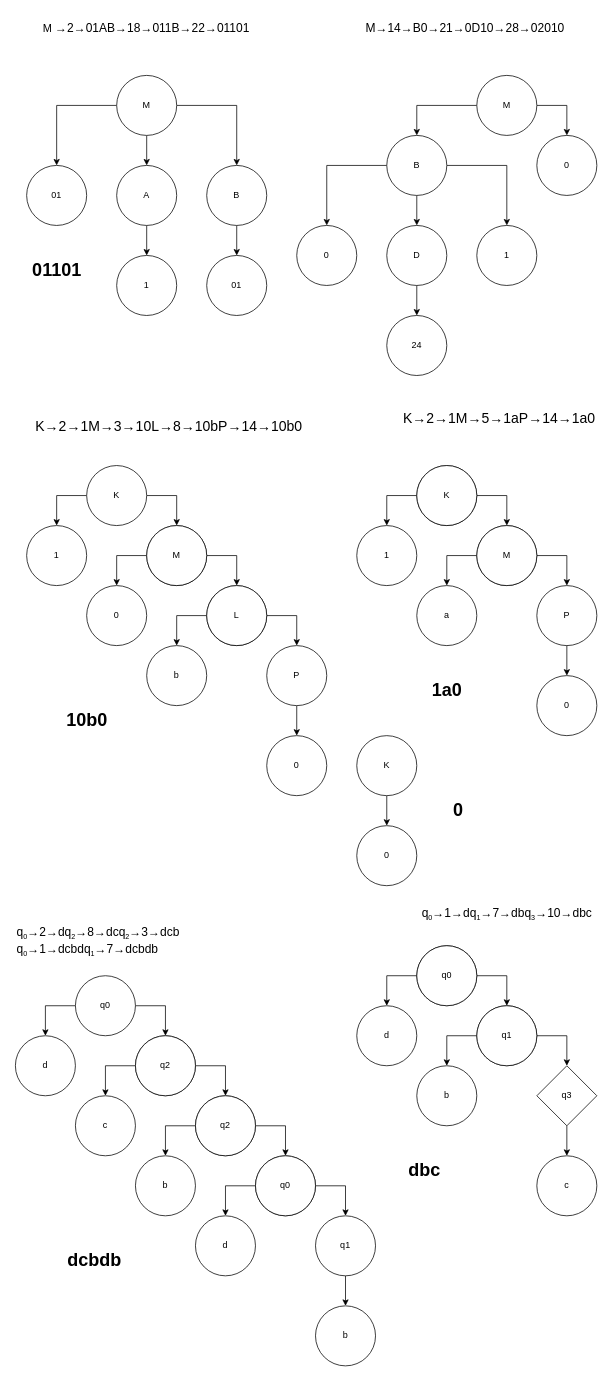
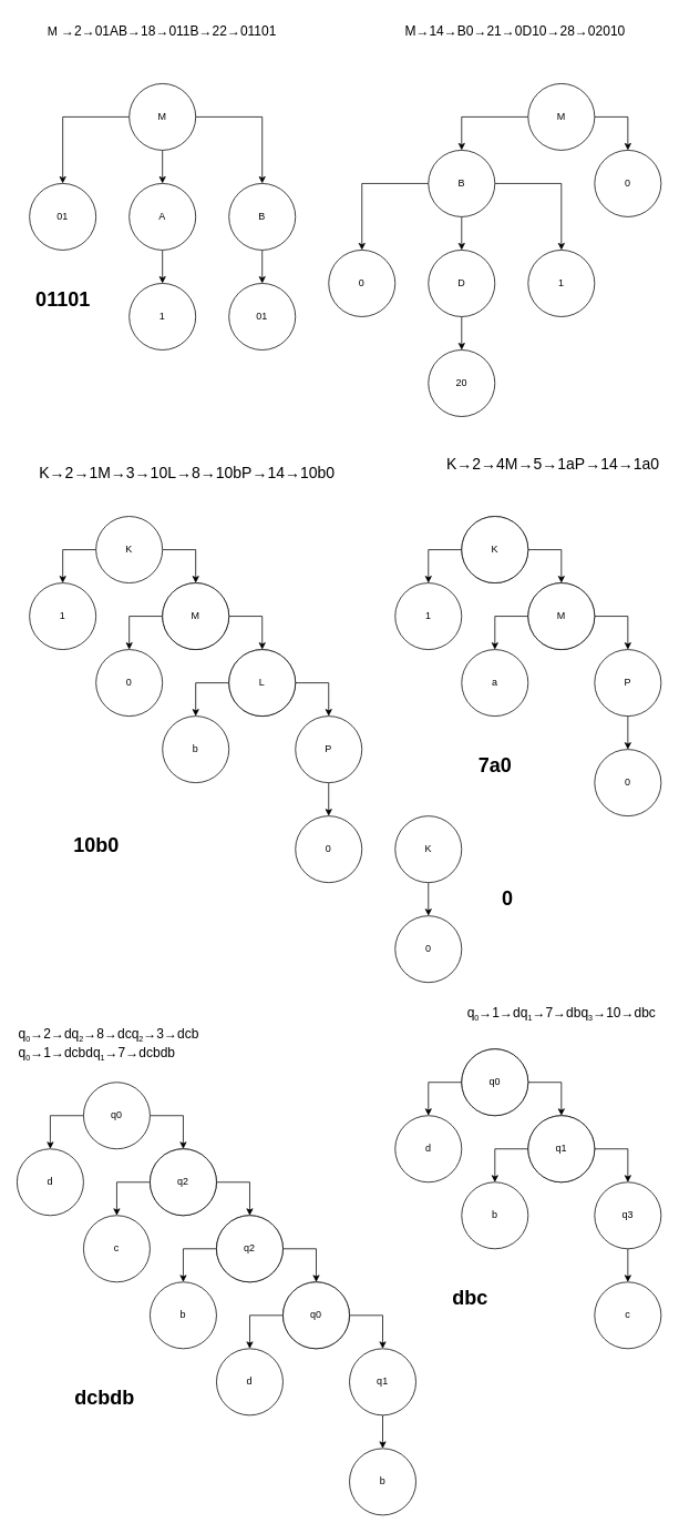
- <mxCell id="28" value="24" style="ellipse;whiteSpace=wrap;html=1;aspect=fixed;" parent="1" vertex="1"><mxGeometry x="515" y="420" width="80" height="80" as="geometry" /></mxCell>
+ <mxCell id="28" value="20" style="ellipse;whiteSpace=wrap;html=1;aspect=fixed;" parent="1" vertex="1"><mxGeometry x="515" y="420" width="80" height="80" as="geometry" /></mxCell>
- <mxCell id="48" value="&lt;b style=&quot;font-weight: normal&quot; id=&quot;docs-internal-guid-ce30fe15-7fff-f351-4398-638272d41982&quot;&gt;&lt;span style=&quot;font-size: 14pt; font-family: calibri, sans-serif; color: rgb(0, 0, 0); background-color: transparent; font-weight: 400; font-style: normal; font-variant: normal; text-decoration: none; vertical-align: baseline;&quot;&gt;K→2→1M→5→1aP→14→1a0&lt;/span&gt;&lt;/b&gt;" style="text;whiteSpace=wrap;html=1;" parent="1" vertex="1"><mxGeometry x="535" y="540" width="260" height="30" as="geometry" /></mxCell>
+ <mxCell id="48" value="&lt;b style=&quot;font-weight: normal&quot; id=&quot;docs-internal-guid-ce30fe15-7fff-f351-4398-638272d41982&quot;&gt;&lt;span style=&quot;font-size: 14pt; font-family: calibri, sans-serif; color: rgb(0, 0, 0); background-color: transparent; font-weight: 400; font-style: normal; font-variant: normal; text-decoration: none; vertical-align: baseline;&quot;&gt;K→2→4M→5→1aP→14→1a0&lt;/span&gt;&lt;/b&gt;" style="text;whiteSpace=wrap;html=1;" parent="1" vertex="1"><mxGeometry x="535" y="540" width="260" height="30" as="geometry" /></mxCell>
- <mxCell id="62" value="&lt;font style=&quot;font-size: 24px&quot;&gt;&lt;b&gt;1a0&lt;/b&gt;&lt;/font&gt;" style="text;html=1;align=center;verticalAlign=middle;resizable=0;points=[];autosize=1;" parent="1" vertex="1"><mxGeometry x="565" y="910" width="60" height="20" as="geometry" /></mxCell>
+ <mxCell id="62" value="&lt;font style=&quot;font-size: 24px&quot;&gt;&lt;b&gt;7a0&lt;/b&gt;&lt;/font&gt;" style="text;html=1;align=center;verticalAlign=middle;resizable=0;points=[];autosize=1;" parent="1" vertex="1"><mxGeometry x="565" y="910" width="60" height="20" as="geometry" /></mxCell>
- <mxCell id="47" value="&lt;font style=&quot;font-size: 24px&quot;&gt;&lt;b&gt;10b0&lt;/b&gt;&lt;/font&gt;" style="text;html=1;align=center;verticalAlign=middle;resizable=0;points=[];autosize=1;" parent="1" vertex="1"><mxGeometry x="80" y="950" width="70" height="20" as="geometry" /></mxCell>
+ <mxCell id="47" value="&lt;font style=&quot;font-size: 24px&quot;&gt;&lt;b&gt;10b0&lt;/b&gt;&lt;/font&gt;" style="text;html=1;align=center;verticalAlign=middle;resizable=0;points=[];autosize=1;" parent="1" vertex="1"><mxGeometry x="80" y="1005" width="70" height="20" as="geometry" /></mxCell>
- <mxCell id="102" value="q3" style="rhombus;whiteSpace=wrap;html=1;aspect=fixed;" vertex="1" parent="1"><mxGeometry x="715" y="1420" width="80" height="80" as="geometry" /></mxCell>
+ <mxCell id="102" value="q3" style="ellipse;whiteSpace=wrap;html=1;aspect=fixed;" vertex="1" parent="1"><mxGeometry x="715" y="1420" width="80" height="80" as="geometry" /></mxCell>
